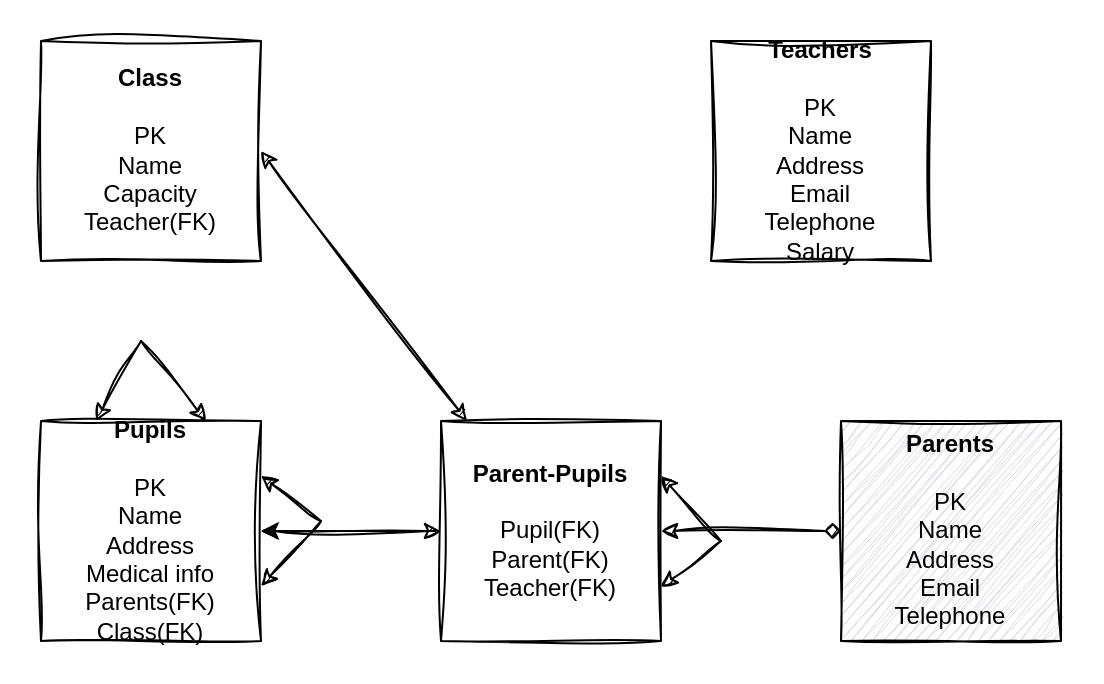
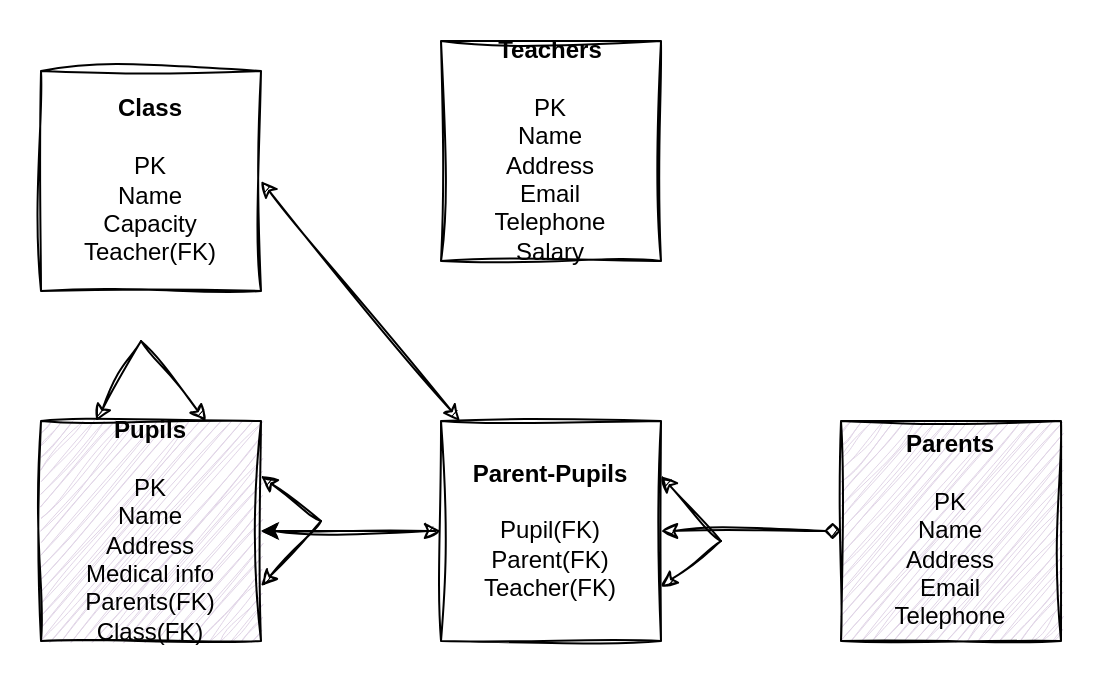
- <mxCell id="2" value="&lt;b&gt;Class&lt;/b&gt;&lt;div&gt;&lt;br&gt;&lt;/div&gt;&lt;div&gt;PK&lt;/div&gt;&lt;div&gt;&lt;span style=&quot;font-size: 12px;&quot;&gt;Name&lt;/span&gt;&lt;/div&gt;&lt;div&gt;&lt;span style=&quot;font-size: 12px;&quot;&gt;Capacity&lt;/span&gt;&lt;/div&gt;&lt;div&gt;&lt;span style=&quot;font-size: 12px;&quot;&gt;Teacher(FK)&lt;/span&gt;&lt;/div&gt;" style="whiteSpace=wrap;html=1;aspect=fixed;sketch=1;curveFitting=1;jiggle=2;" vertex="1" parent="1"><mxGeometry x="20" y="20" width="110" height="110" as="geometry" /></mxCell>
+ <mxCell id="2" value="&lt;b&gt;Class&lt;/b&gt;&lt;div&gt;&lt;br&gt;&lt;/div&gt;&lt;div&gt;PK&lt;/div&gt;&lt;div&gt;&lt;span style=&quot;font-size: 12px;&quot;&gt;Name&lt;/span&gt;&lt;/div&gt;&lt;div&gt;&lt;span style=&quot;font-size: 12px;&quot;&gt;Capacity&lt;/span&gt;&lt;/div&gt;&lt;div&gt;&lt;span style=&quot;font-size: 12px;&quot;&gt;Teacher(FK)&lt;/span&gt;&lt;/div&gt;" style="whiteSpace=wrap;html=1;aspect=fixed;sketch=1;curveFitting=1;jiggle=2;" vertex="1" parent="1"><mxGeometry x="20" y="35" width="110" height="110" as="geometry" /></mxCell>
- <mxCell id="3" value="&lt;b&gt;Teachers&lt;/b&gt;&lt;div&gt;&lt;br&gt;&lt;/div&gt;&lt;div&gt;PK&lt;/div&gt;&lt;div&gt;Name&lt;/div&gt;&lt;div&gt;Address&lt;/div&gt;&lt;div&gt;Email&lt;/div&gt;&lt;div&gt;Telephone&lt;/div&gt;&lt;div&gt;Salary&lt;/div&gt;" style="whiteSpace=wrap;html=1;aspect=fixed;sketch=1;curveFitting=1;jiggle=2;" vertex="1" parent="1"><mxGeometry x="355" y="20" width="110" height="110" as="geometry" /></mxCell>
+ <mxCell id="3" value="&lt;b&gt;Teachers&lt;/b&gt;&lt;div&gt;&lt;br&gt;&lt;/div&gt;&lt;div&gt;PK&lt;/div&gt;&lt;div&gt;Name&lt;/div&gt;&lt;div&gt;Address&lt;/div&gt;&lt;div&gt;Email&lt;/div&gt;&lt;div&gt;Telephone&lt;/div&gt;&lt;div&gt;Salary&lt;/div&gt;" style="whiteSpace=wrap;html=1;aspect=fixed;sketch=1;curveFitting=1;jiggle=2;" vertex="1" parent="1"><mxGeometry x="220" y="20" width="110" height="110" as="geometry" /></mxCell>
- <mxCell id="5" value="&lt;b&gt;Pupils&lt;/b&gt;&lt;div&gt;&lt;br&gt;&lt;/div&gt;&lt;div&gt;PK&lt;/div&gt;&lt;div&gt;Name&lt;/div&gt;&lt;div&gt;Address&lt;/div&gt;&lt;div&gt;Medical info&lt;/div&gt;&lt;div&gt;Parents(FK)&lt;/div&gt;&lt;div&gt;Class(FK)&lt;/div&gt;" style="whiteSpace=wrap;html=1;aspect=fixed;sketch=1;curveFitting=1;jiggle=2;" vertex="1" parent="1"><mxGeometry x="20" y="210" width="110" height="110" as="geometry" /></mxCell>
+ <mxCell id="5" value="&lt;b&gt;Pupils&lt;/b&gt;&lt;div&gt;&lt;br&gt;&lt;/div&gt;&lt;div&gt;PK&lt;/div&gt;&lt;div&gt;Name&lt;/div&gt;&lt;div&gt;Address&lt;/div&gt;&lt;div&gt;Medical info&lt;/div&gt;&lt;div&gt;Parents(FK)&lt;/div&gt;&lt;div&gt;Class(FK)&lt;/div&gt;" style="whiteSpace=wrap;html=1;aspect=fixed;sketch=1;curveFitting=1;jiggle=2;fillColor=#e1d5e7;" vertex="1" parent="1"><mxGeometry x="20" y="210" width="110" height="110" as="geometry" /></mxCell>
